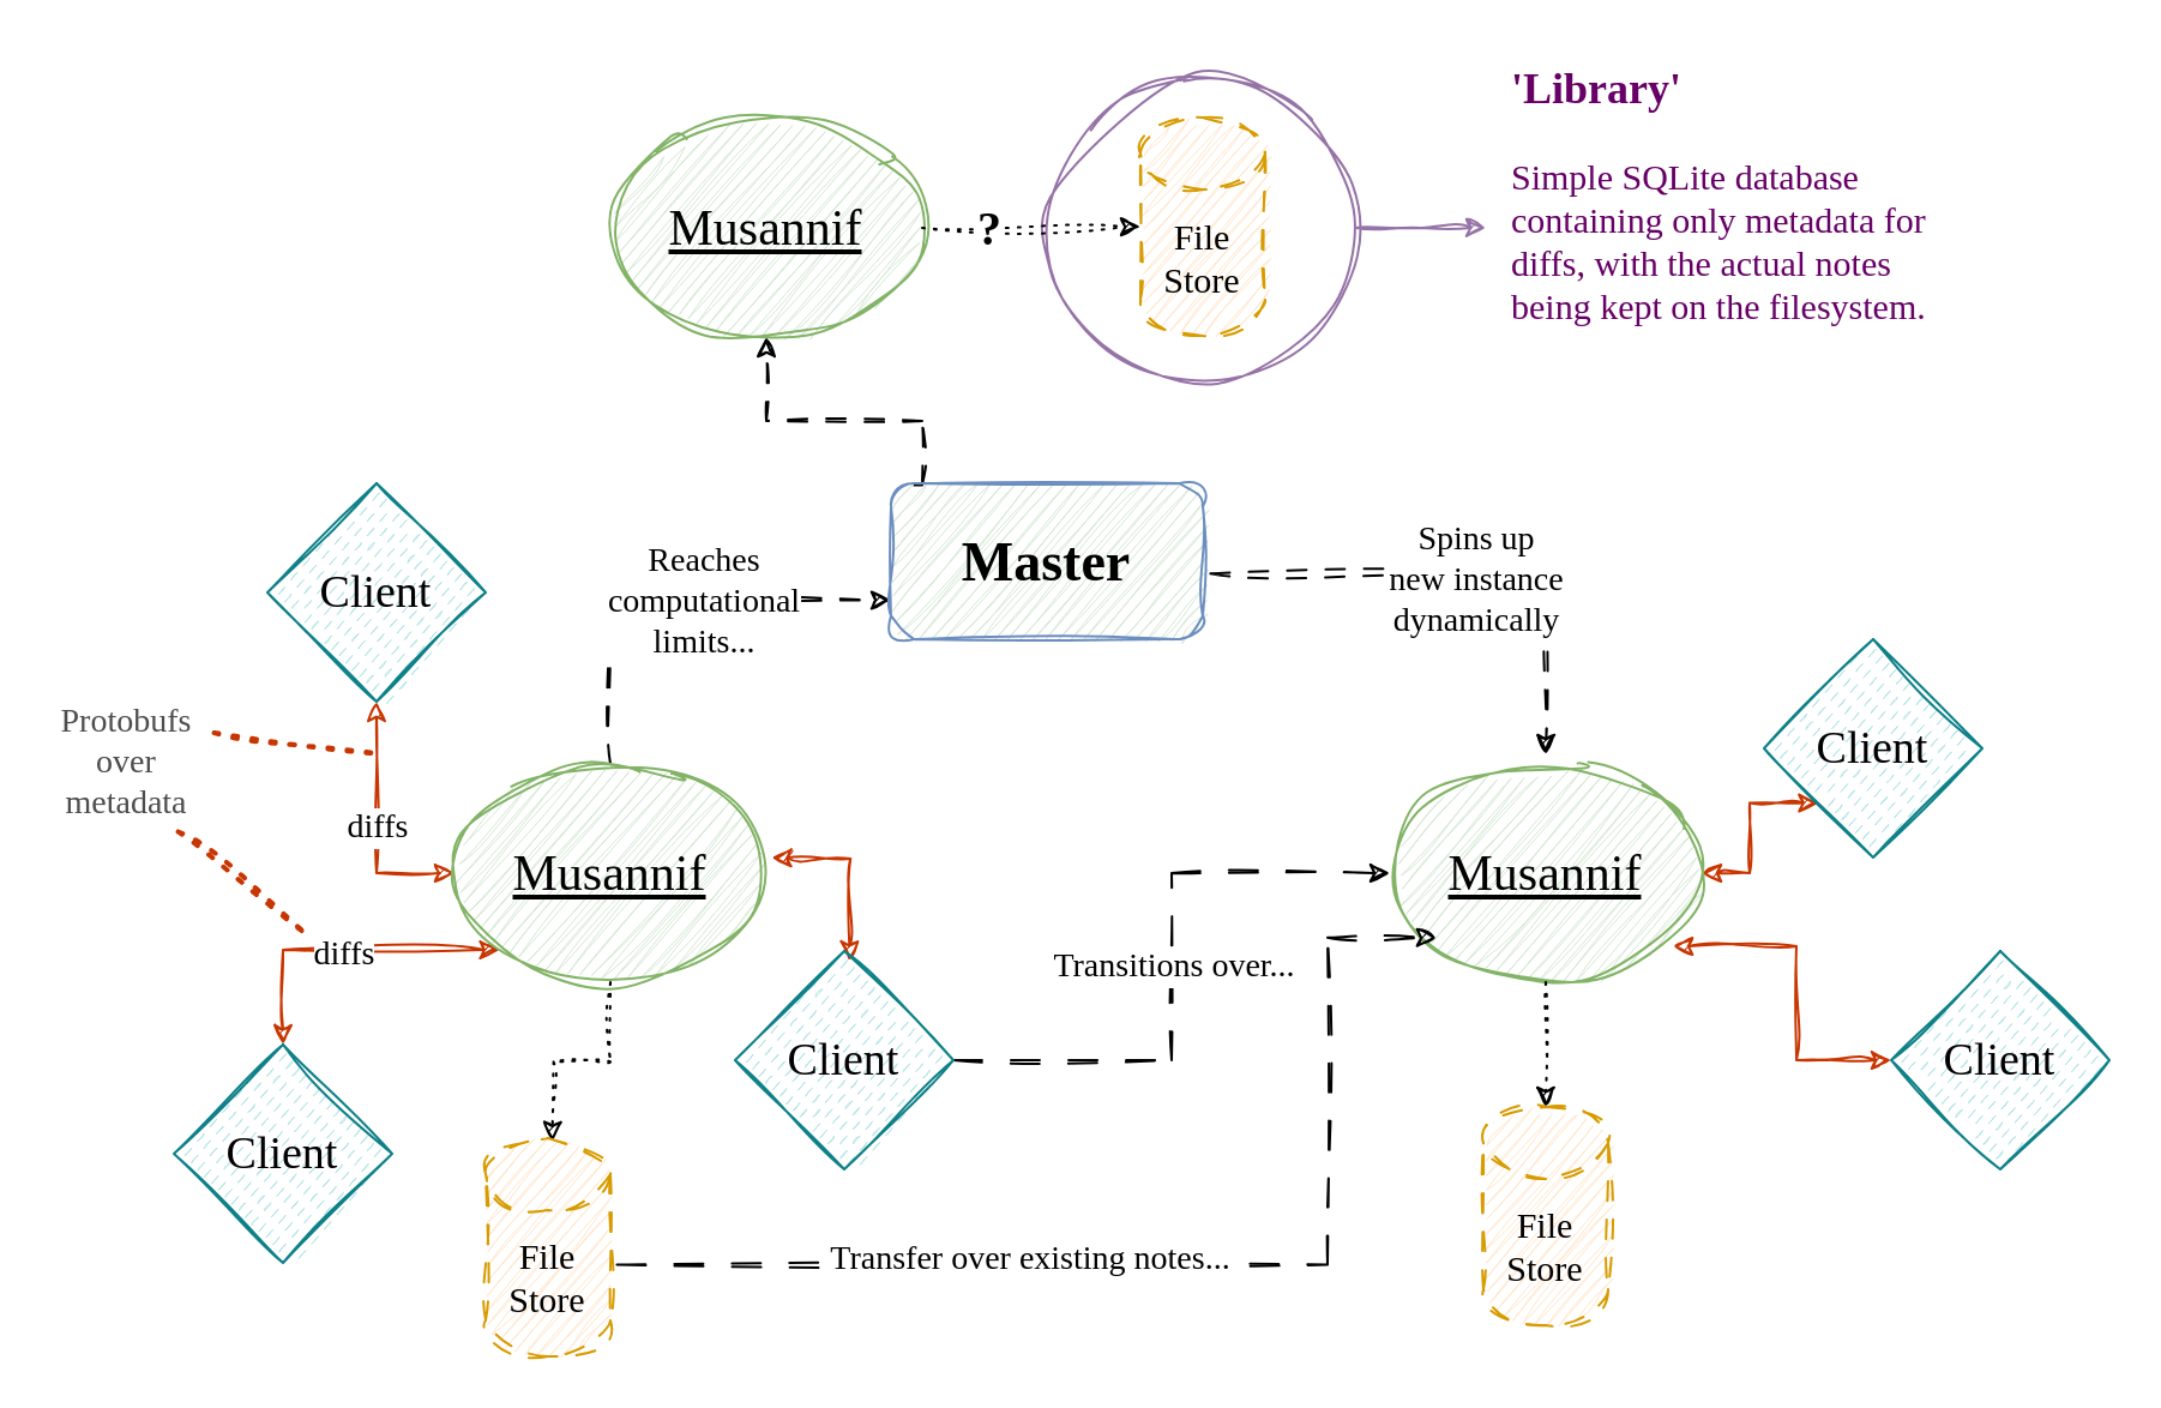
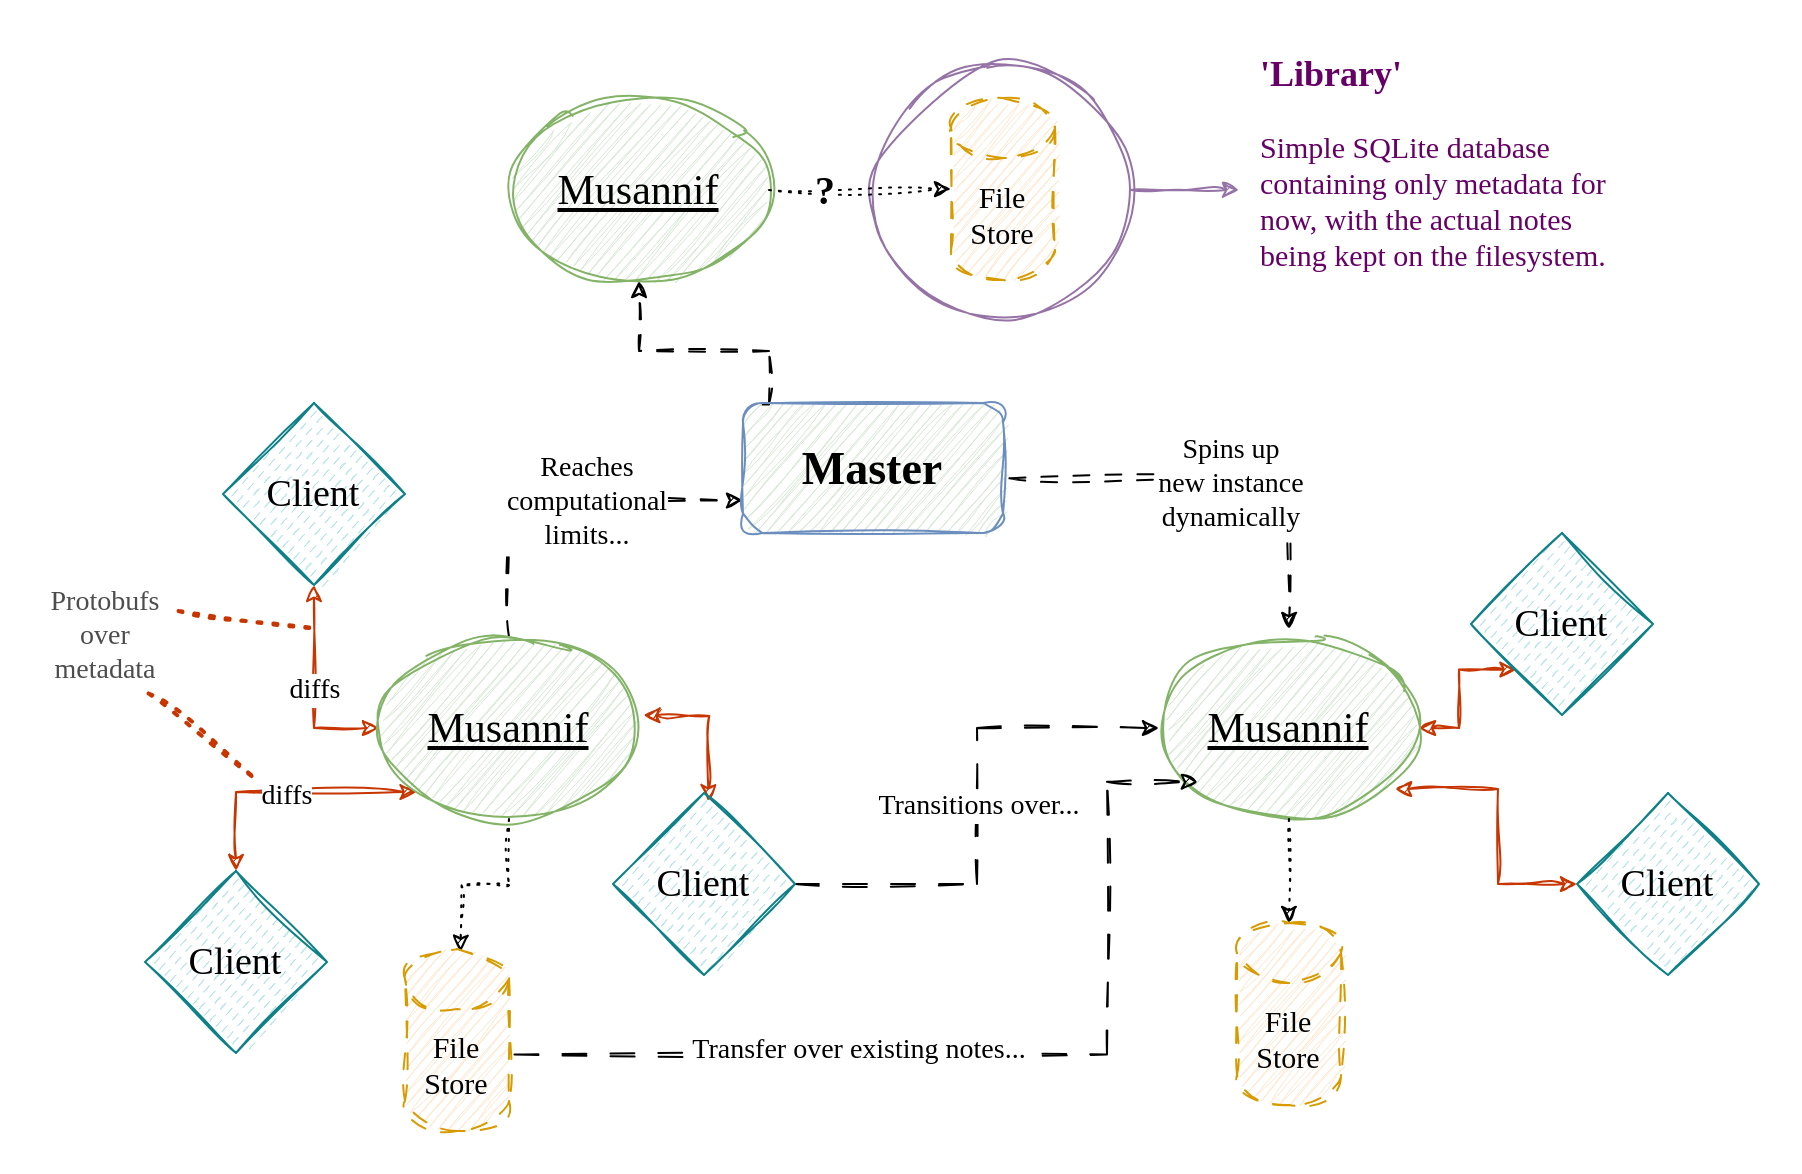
- <mxCell id="35" value="&lt;h5 style=&quot;margin-top: 0px;&quot;&gt;&lt;font style=&quot;font-size: 18px;&quot;&gt;'Library'&lt;/font&gt;&lt;/h5&gt;&lt;p&gt;&lt;span style=&quot;text-align: center;&quot;&gt;&lt;font style=&quot;font-size: 15px;&quot;&gt;Simple SQLite database containing only metadata for diffs, with the actual notes being kept on the filesystem.&lt;/font&gt;&lt;/span&gt;&lt;/p&gt;" style="text;html=1;whiteSpace=wrap;overflow=hidden;rounded=0;fontFamily=Architects Daughter;fontSource=https%3A%2F%2Ffonts.googleapis.com%2Fcss%3Ffamily%3DArchitects%2BDaughter;fillStyle=hatch;fontColor=#660066;labelBackgroundColor=none;labelBorderColor=none;textShadow=0;strokeColor=none;fillColor=none;movable=1;resizable=1;rotatable=1;deletable=1;editable=1;locked=0;connectable=1;container=0;sketch=1;curveFitting=1;jiggle=2;" vertex="1" parent="1"><mxGeometry x="628" y="20" width="184" height="130" as="geometry" /></mxCell>
+ <mxCell id="35" value="&lt;h5 style=&quot;margin-top: 0px;&quot;&gt;&lt;font style=&quot;font-size: 18px;&quot;&gt;'Library'&lt;/font&gt;&lt;/h5&gt;&lt;p&gt;&lt;span style=&quot;text-align: center;&quot;&gt;&lt;font style=&quot;font-size: 15px;&quot;&gt;Simple SQLite database containing only metadata for now, with the actual notes being kept on the filesystem.&lt;/font&gt;&lt;/span&gt;&lt;/p&gt;" style="text;html=1;whiteSpace=wrap;overflow=hidden;rounded=0;fontFamily=Architects Daughter;fontSource=https%3A%2F%2Ffonts.googleapis.com%2Fcss%3Ffamily%3DArchitects%2BDaughter;fillStyle=hatch;fontColor=#660066;labelBackgroundColor=none;labelBorderColor=none;textShadow=0;strokeColor=none;fillColor=none;movable=1;resizable=1;rotatable=1;deletable=1;editable=1;locked=0;connectable=1;container=0;sketch=1;curveFitting=1;jiggle=2;" vertex="1" parent="1"><mxGeometry x="628" y="20" width="184" height="130" as="geometry" /></mxCell>
